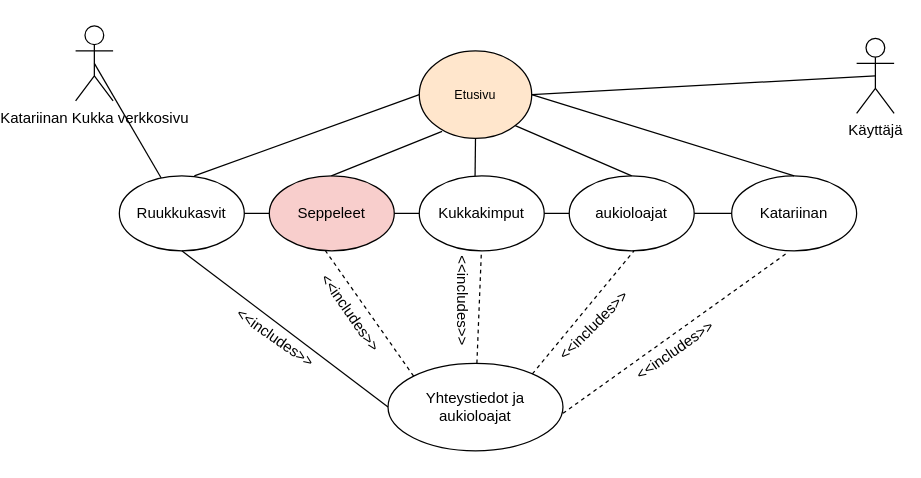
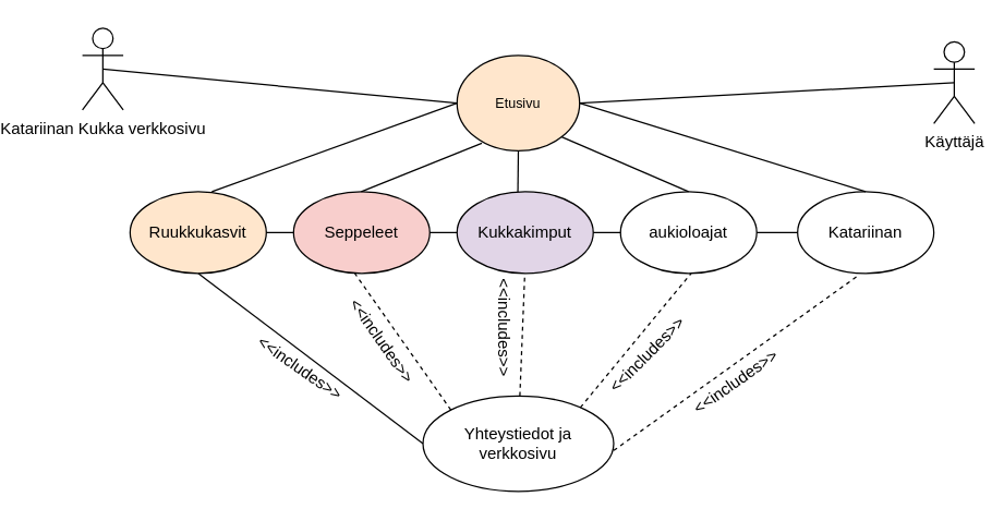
- <mxCell id="10" value="" style="endArrow=none;html=1;exitX=0.5;exitY=0.5;exitDx=0;exitDy=0;exitPerimeter=0;" edge="1" parent="1" source="2" target="7"><mxGeometry width="50" height="50" relative="1" as="geometry"><mxPoint x="185" y="110" as="sourcePoint" /><mxPoint x="235" y="60" as="targetPoint" /></mxGeometry></mxCell>
+ <mxCell id="10" value="" style="endArrow=none;html=1;entryX=0;entryY=0.5;entryDx=0;entryDy=0;exitX=0.5;exitY=0.5;exitDx=0;exitDy=0;exitPerimeter=0;" edge="1" parent="1" source="2" target="5"><mxGeometry width="50" height="50" relative="1" as="geometry"><mxPoint x="185" y="110" as="sourcePoint" /><mxPoint x="235" y="60" as="targetPoint" /></mxGeometry></mxCell>
- <mxCell id="7" value="Ruukkukasvit" style="ellipse;whiteSpace=wrap;html=1;" vertex="1" parent="1"><mxGeometry x="55" y="140" width="100" height="60" as="geometry" /></mxCell>
+ <mxCell id="7" value="Ruukkukasvit" style="ellipse;whiteSpace=wrap;html=1;fillColor=#ffe6cc;" vertex="1" parent="1"><mxGeometry x="55" y="140" width="100" height="60" as="geometry" /></mxCell>
- <mxCell id="9" value="Kukkakimput" style="ellipse;whiteSpace=wrap;html=1;" vertex="1" parent="1"><mxGeometry x="295" y="140" width="100" height="60" as="geometry" /></mxCell>
+ <mxCell id="9" value="Kukkakimput" style="ellipse;whiteSpace=wrap;html=1;fillColor=#e1d5e7;" vertex="1" parent="1"><mxGeometry x="295" y="140" width="100" height="60" as="geometry" /></mxCell>
- <mxCell id="17" value="Yhteystiedot ja aukioloajat" style="ellipse;whiteSpace=wrap;html=1;" vertex="1" parent="1"><mxGeometry x="270" y="290" width="140" height="70" as="geometry" /></mxCell>
+ <mxCell id="17" value="Yhteystiedot ja verkkosivu" style="ellipse;whiteSpace=wrap;html=1;" vertex="1" parent="1"><mxGeometry x="270" y="290" width="140" height="70" as="geometry" /></mxCell>
